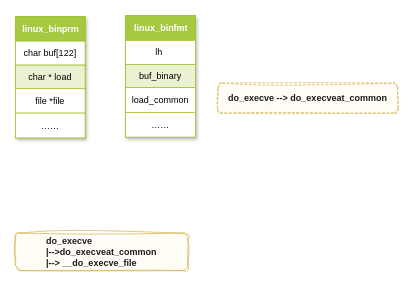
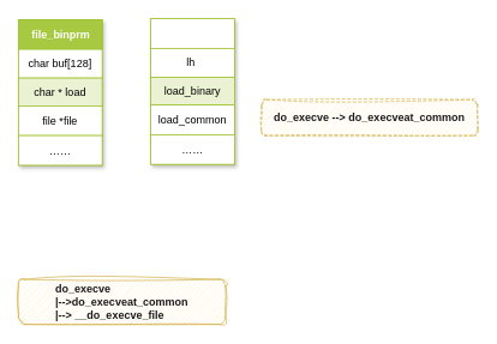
- <mxCell id="17" value="linux_binfmt" style="connectable=0;recursiveResize=0;strokeColor=inherit;fillColor=#A7C942;align=center;fontStyle=1;fontColor=#FFFFFF;html=1;" vertex="1" parent="16"><mxGeometry width="93" height="33" as="geometry"><mxRectangle width="93" height="33" as="alternateBounds" /></mxGeometry></mxCell>
+ <mxCell id="17" value="linux_binfmt" style="connectable=0;recursiveResize=0;strokeColor=inherit;fillColor=#ffffff;align=center;fontStyle=1;fontColor=#FFFFFF;html=1;" vertex="1" parent="16"><mxGeometry width="93" height="33" as="geometry"><mxRectangle width="93" height="33" as="alternateBounds" /></mxGeometry></mxCell>
- <mxCell id="6" value="linux_binprm" style="connectable=0;recursiveResize=0;strokeColor=inherit;fillColor=#A7C942;align=center;fontStyle=1;fontColor=#FFFFFF;html=1;" vertex="1" parent="5"><mxGeometry width="93" height="33" as="geometry"><mxRectangle width="93" height="33" as="alternateBounds" /></mxGeometry></mxCell>
+ <mxCell id="6" value="file_binprm" style="connectable=0;recursiveResize=0;strokeColor=inherit;fillColor=#A7C942;align=center;fontStyle=1;fontColor=#FFFFFF;html=1;" vertex="1" parent="5"><mxGeometry width="93" height="33" as="geometry"><mxRectangle width="93" height="33" as="alternateBounds" /></mxGeometry></mxCell>
- <mxCell id="8" value="char buf[122]" style="connectable=0;recursiveResize=0;strokeColor=inherit;fillColor=inherit;align=center;whiteSpace=wrap;html=1;" vertex="1" parent="7"><mxGeometry width="93" height="32" as="geometry"><mxRectangle width="93" height="32" as="alternateBounds" /></mxGeometry></mxCell>
+ <mxCell id="8" value="char buf[128]" style="connectable=0;recursiveResize=0;strokeColor=inherit;fillColor=inherit;align=center;whiteSpace=wrap;html=1;" vertex="1" parent="7"><mxGeometry width="93" height="32" as="geometry"><mxRectangle width="93" height="32" as="alternateBounds" /></mxGeometry></mxCell>
- <mxCell id="21" value="buf_binary" style="connectable=0;recursiveResize=0;strokeColor=inherit;fillColor=inherit;whiteSpace=wrap;html=1;" vertex="1" parent="20"><mxGeometry width="93" height="31" as="geometry"><mxRectangle width="93" height="31" as="alternateBounds" /></mxGeometry></mxCell>
+ <mxCell id="21" value="load_binary" style="connectable=0;recursiveResize=0;strokeColor=inherit;fillColor=inherit;whiteSpace=wrap;html=1;" vertex="1" parent="20"><mxGeometry width="93" height="31" as="geometry"><mxRectangle width="93" height="31" as="alternateBounds" /></mxGeometry></mxCell>
